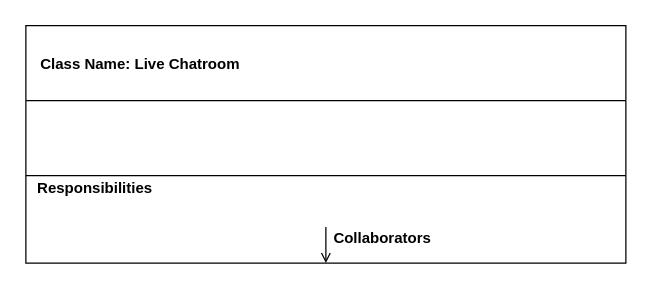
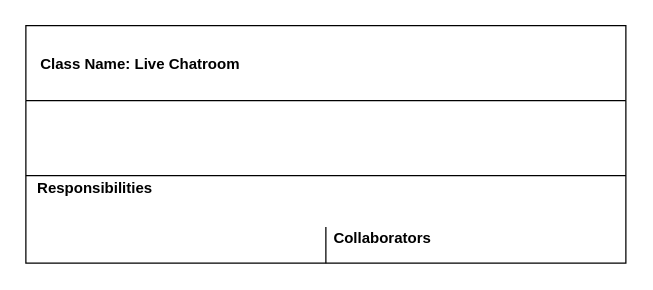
- <mxCell id="5" value="" style="endArrow=open;html=1;rounded=0;entryX=0.5;entryY=1;entryDx=0;entryDy=0;exitX=0;exitY=0.05;exitDx=0;exitDy=0;exitPerimeter=0;" edge="1" parent="2" source="4" target="2"><mxGeometry width="50" height="50" relative="1" as="geometry"><mxPoint x="80" y="180" as="sourcePoint" /><mxPoint x="130" y="130" as="targetPoint" /></mxGeometry></mxCell>
+ <mxCell id="5" value="" style="endArrow=none;html=1;rounded=0;entryX=0.5;entryY=1;entryDx=0;entryDy=0;exitX=0;exitY=0.05;exitDx=0;exitDy=0;exitPerimeter=0;" edge="1" parent="2" source="4" target="2"><mxGeometry width="50" height="50" relative="1" as="geometry"><mxPoint x="80" y="180" as="sourcePoint" /><mxPoint x="130" y="130" as="targetPoint" /></mxGeometry></mxCell>
